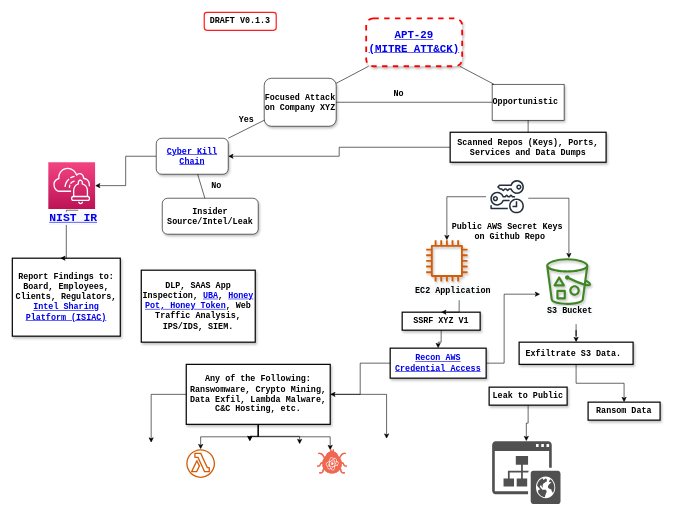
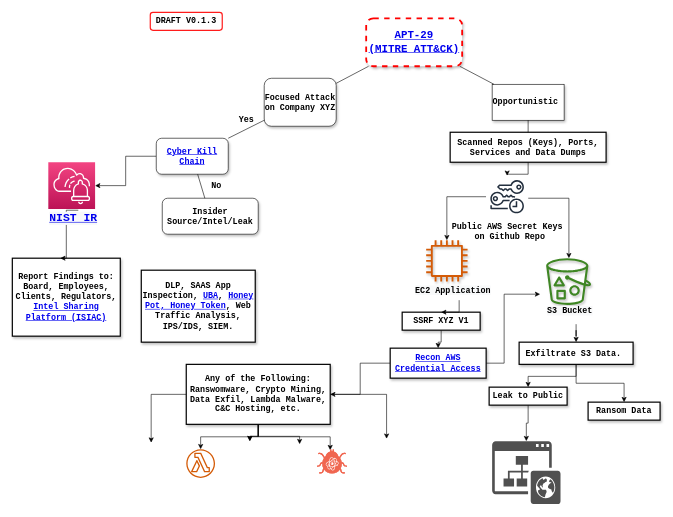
- <mxCell id="17" value="DRAFT V0.1.3" style="rounded=1;whiteSpace=wrap;html=1;fontSize=14;strokeColor=#FF1C1C;strokeWidth=2;fontStyle=1;fontFamily=Courier New;" vertex="1" parent="1"><mxGeometry x="340" y="20" width="120" height="30" as="geometry" /></mxCell>
+ <mxCell id="17" value="DRAFT V0.1.3" style="rounded=1;whiteSpace=wrap;html=1;fontSize=14;strokeColor=#FF1C1C;strokeWidth=2;fontStyle=1;fontFamily=Courier New;" vertex="1" parent="1"><mxGeometry x="250" y="20" width="120" height="30" as="geometry" /></mxCell>
- <mxCell id="13" value="No" style="rounded=0;html=1;labelBackgroundColor=none;startArrow=none;startFill=0;startSize=5;endArrow=none;endFill=0;endSize=5;jettySize=auto;orthogonalLoop=1;strokeWidth=1;fontFamily=Courier New;fontSize=14;fontStyle=1;entryX=0;entryY=0.5;entryDx=0;entryDy=0;" parent="1" source="3" target="4" edge="1"><mxGeometry x="-0.2" y="14" relative="1" as="geometry"><mxPoint as="offset" /><mxPoint x="585" y="290" as="targetPoint" /></mxGeometry></mxCell>
- <mxCell id="9" style="edgeStyle=orthogonalEdgeStyle;rounded=0;orthogonalLoop=1;jettySize=auto;html=1;fontFamily=Comic Sans MS;fontSize=18;" edge="1" parent="1" source="10" target="8"><mxGeometry relative="1" as="geometry" /></mxCell>
+ <mxCell id="9" style="edgeStyle=orthogonalEdgeStyle;rounded=0;orthogonalLoop=1;jettySize=auto;html=1;fontFamily=Comic Sans MS;fontSize=18;" edge="1" parent="1" source="10" target="27"><mxGeometry relative="1" as="geometry" /></mxCell>
+ <mxCell id="19" style="edgeStyle=orthogonalEdgeStyle;rounded=0;orthogonalLoop=1;jettySize=auto;html=1;fontFamily=Comic Sans MS;fontSize=18;" edge="1" parent="1" source="21" target="23"><mxGeometry relative="1" as="geometry" /></mxCell>
